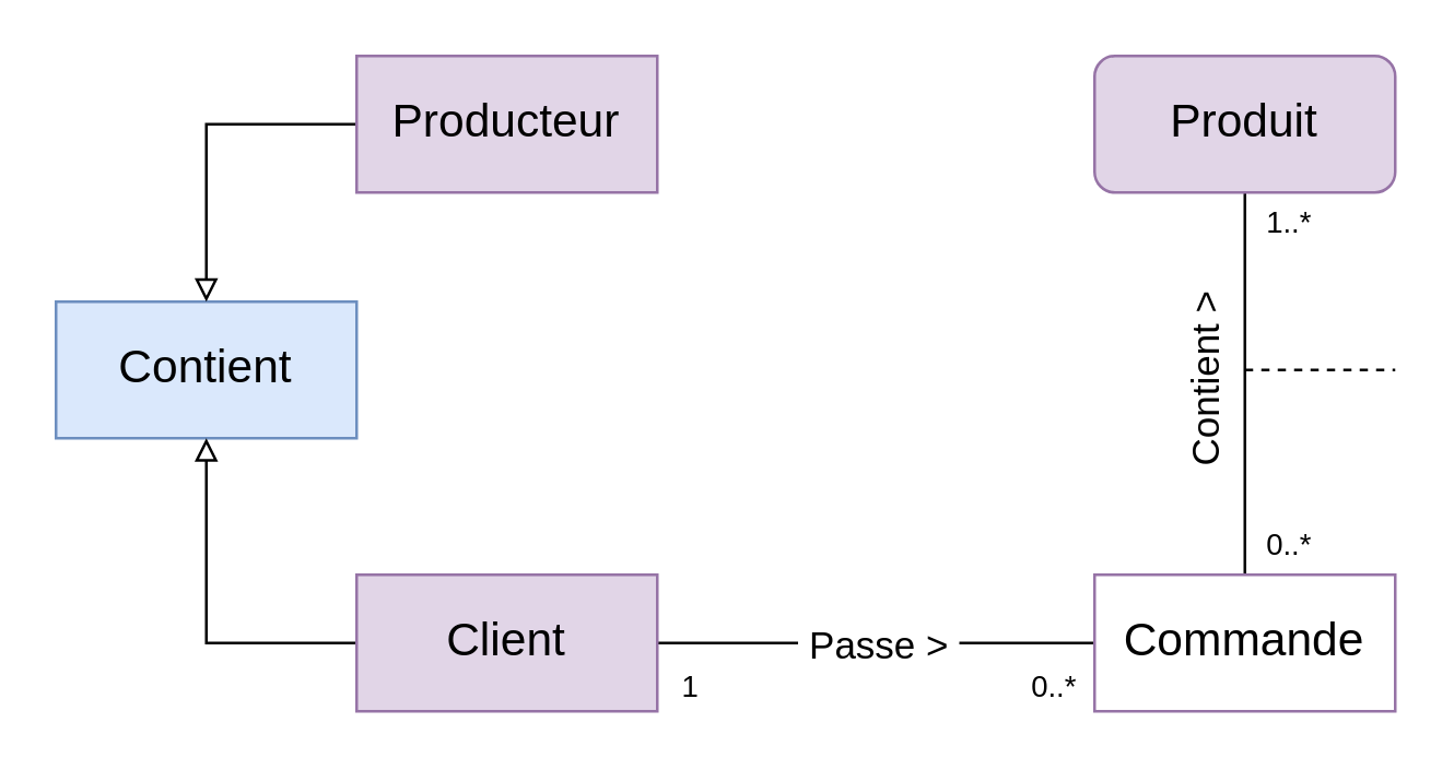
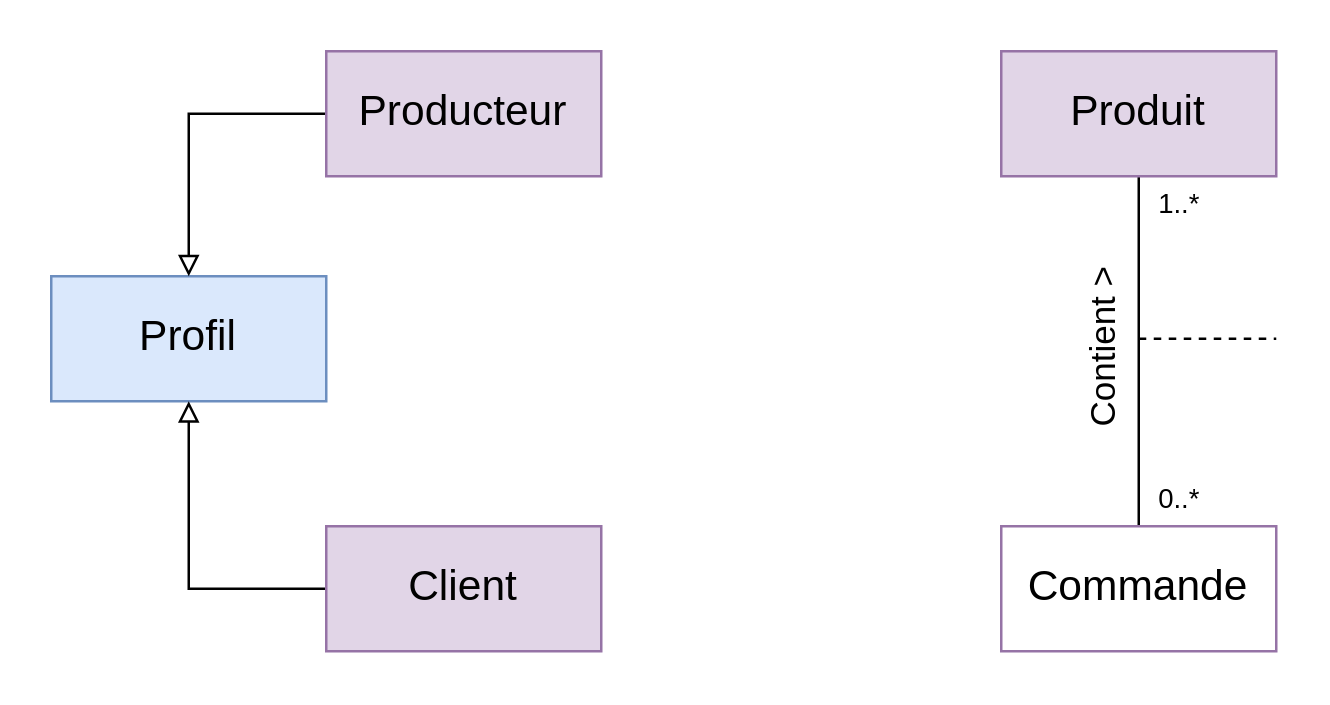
- <mxCell id="15" value="Produit" style="html=1;whiteSpace=wrap;fontSize=17;fillColor=#e1d5e7;strokeColor=#9673a6;rounded=1;" vertex="1" parent="1"><mxGeometry x="400" y="20" width="110" height="50" as="geometry" /></mxCell>
+ <mxCell id="15" value="Produit" style="html=1;whiteSpace=wrap;fontSize=17;fillColor=#e1d5e7;strokeColor=#9673a6;" vertex="1" parent="1"><mxGeometry x="400" y="20" width="110" height="50" as="geometry" /></mxCell>
- <mxCell id="2" value="Contient" style="html=1;whiteSpace=wrap;fontSize=17;fillColor=#dae8fc;strokeColor=#6c8ebf;" vertex="1" parent="1"><mxGeometry x="20" y="110" width="110" height="50" as="geometry" /></mxCell>
+ <mxCell id="2" value="Profil" style="html=1;whiteSpace=wrap;fontSize=17;fillColor=#dae8fc;strokeColor=#6c8ebf;" vertex="1" parent="1"><mxGeometry x="20" y="110" width="110" height="50" as="geometry" /></mxCell>
- <mxCell id="4" style="edgeStyle=orthogonalEdgeStyle;rounded=0;orthogonalLoop=1;jettySize=auto;html=1;entryX=0;entryY=0.5;entryDx=0;entryDy=0;endArrow=none;endFill=0;" edge="1" parent="1" source="8" target="16"><mxGeometry relative="1" as="geometry" /></mxCell>
- <mxCell id="5" value="&lt;font style=&quot;font-size: 14px;&quot;&gt;&amp;nbsp;Passe &amp;gt;&amp;nbsp;&lt;/font&gt;" style="edgeLabel;html=1;align=center;verticalAlign=middle;resizable=0;points=[];" vertex="1" connectable="0" parent="4"><mxGeometry x="0.09" relative="1" as="geometry"><mxPoint x="-7" as="offset" /></mxGeometry></mxCell>
- <mxCell id="6" value="1" style="edgeLabel;html=1;align=center;verticalAlign=middle;resizable=0;points=[];" vertex="1" connectable="0" parent="4"><mxGeometry x="-0.868" relative="1" as="geometry"><mxPoint y="15" as="offset" /></mxGeometry></mxCell>
- <mxCell id="7" value="0..*" style="edgeLabel;html=1;align=center;verticalAlign=middle;resizable=0;points=[];" vertex="1" connectable="0" parent="4"><mxGeometry x="0.851" relative="1" as="geometry"><mxPoint x="-4" y="15" as="offset" /></mxGeometry></mxCell>
